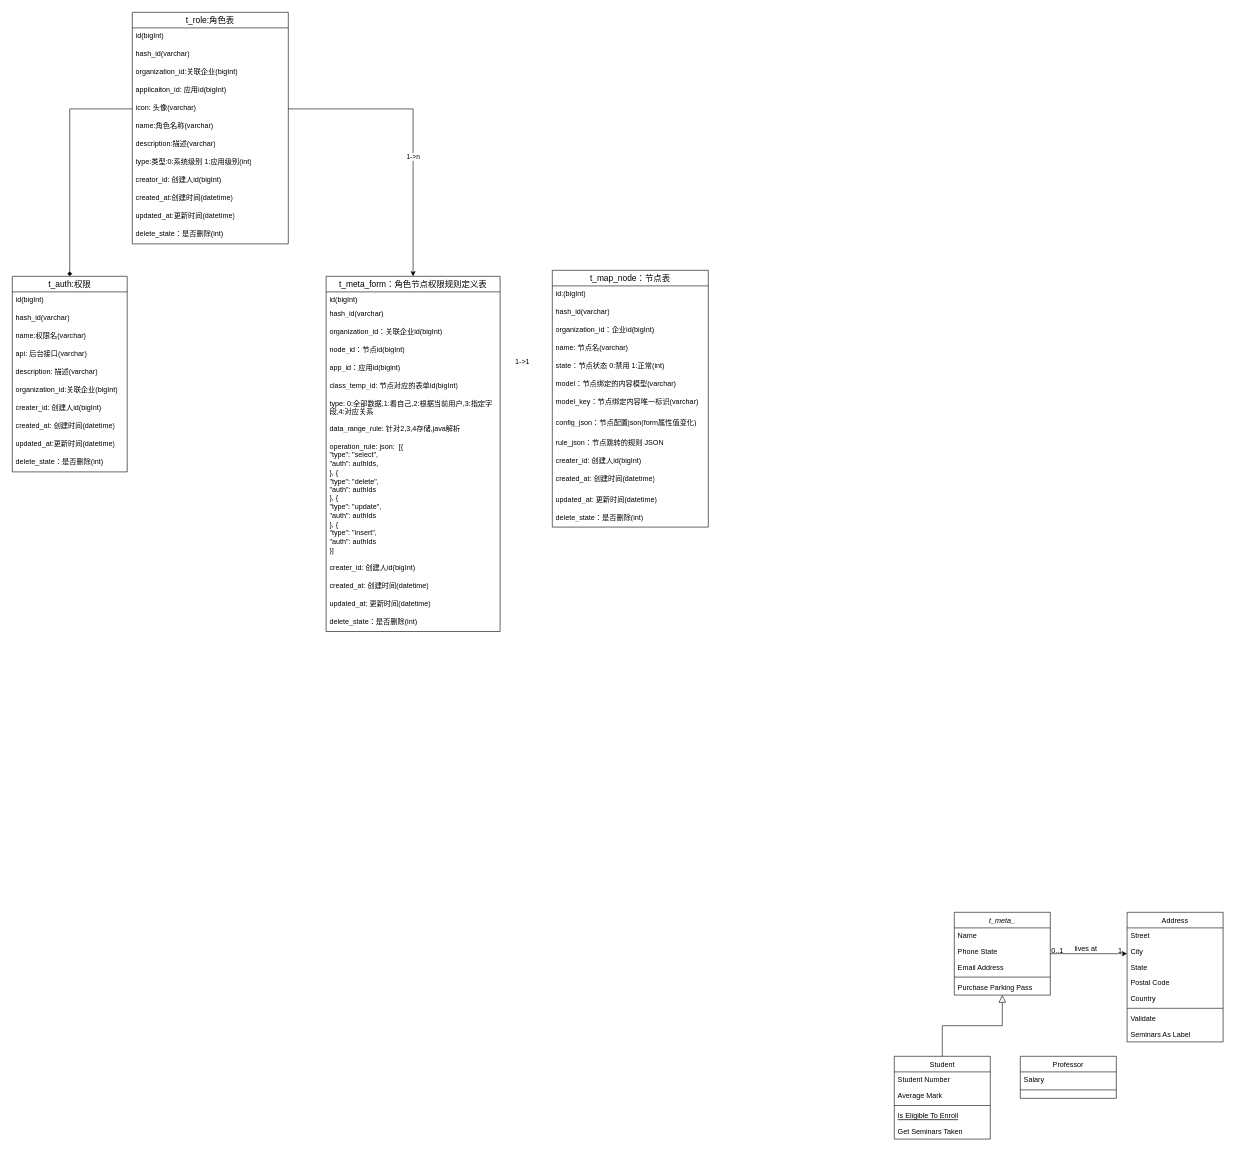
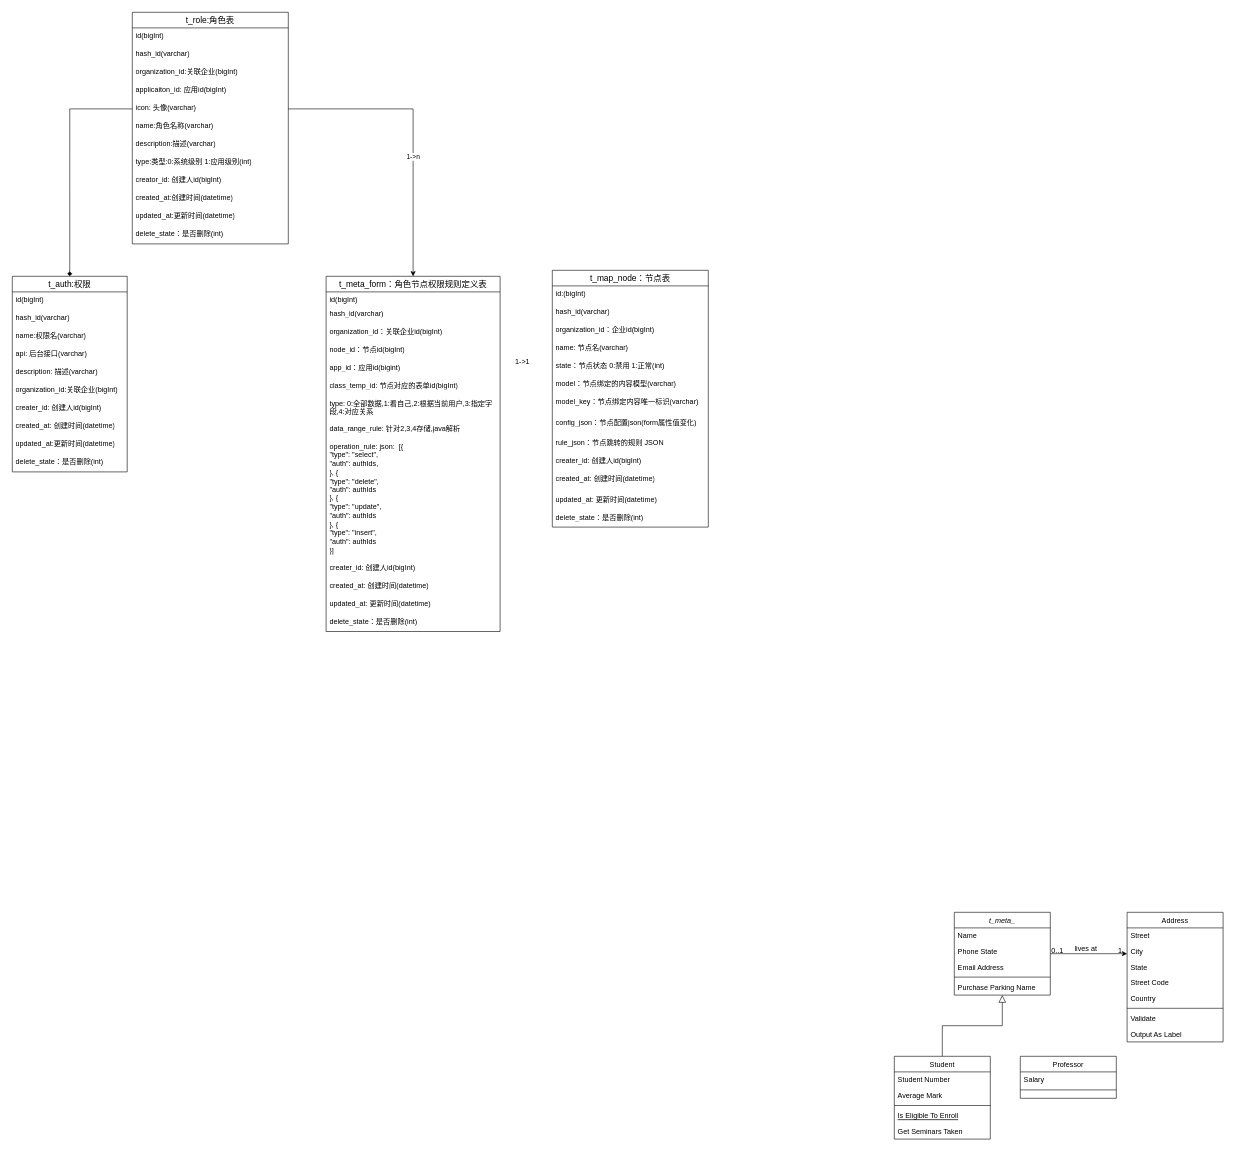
- <mxCell id="22" value="Postal Code" style="text;align=left;verticalAlign=top;spacingLeft=4;spacingRight=4;overflow=hidden;rotatable=0;points=[[0,0.5],[1,0.5]];portConstraint=eastwest;rounded=0;shadow=0;html=0;" parent="18" vertex="1"><mxGeometry y="104" width="160" height="26" as="geometry" /></mxCell>
+ <mxCell id="22" value="Street Code" style="text;align=left;verticalAlign=top;spacingLeft=4;spacingRight=4;overflow=hidden;rotatable=0;points=[[0,0.5],[1,0.5]];portConstraint=eastwest;rounded=0;shadow=0;html=0;" parent="18" vertex="1"><mxGeometry y="104" width="160" height="26" as="geometry" /></mxCell>
- <mxCell id="7" value="Purchase Parking Pass" style="text;align=left;verticalAlign=top;spacingLeft=4;spacingRight=4;overflow=hidden;rotatable=0;points=[[0,0.5],[1,0.5]];portConstraint=eastwest;" parent="2" vertex="1"><mxGeometry y="112" width="160" height="26" as="geometry" /></mxCell>
+ <mxCell id="7" value="Purchase Parking Name" style="text;align=left;verticalAlign=top;spacingLeft=4;spacingRight=4;overflow=hidden;rotatable=0;points=[[0,0.5],[1,0.5]];portConstraint=eastwest;" parent="2" vertex="1"><mxGeometry y="112" width="160" height="26" as="geometry" /></mxCell>
- <mxCell id="26" value="Seminars As Label" style="text;align=left;verticalAlign=top;spacingLeft=4;spacingRight=4;overflow=hidden;rotatable=0;points=[[0,0.5],[1,0.5]];portConstraint=eastwest;" parent="18" vertex="1"><mxGeometry y="190" width="160" height="26" as="geometry" /></mxCell>
+ <mxCell id="26" value="Output As Label" style="text;align=left;verticalAlign=top;spacingLeft=4;spacingRight=4;overflow=hidden;rotatable=0;points=[[0,0.5],[1,0.5]];portConstraint=eastwest;" parent="18" vertex="1"><mxGeometry y="190" width="160" height="26" as="geometry" /></mxCell>
